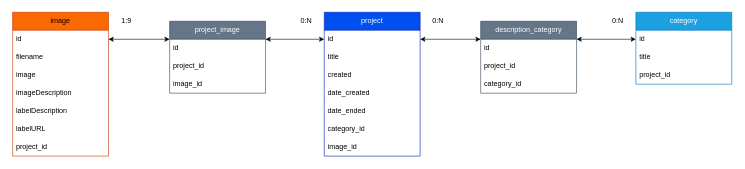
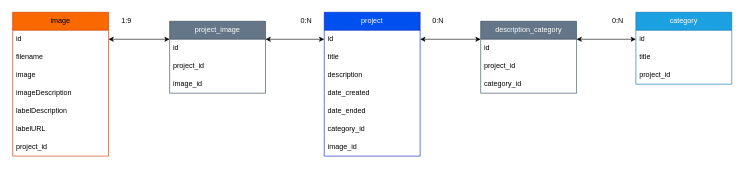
- <mxCell id="5" value="created" style="text;strokeColor=none;fillColor=none;align=left;verticalAlign=middle;spacingLeft=4;spacingRight=4;overflow=hidden;points=[[0,0.5],[1,0.5]];portConstraint=eastwest;rotatable=0;whiteSpace=wrap;html=1;" vertex="1" parent="2"><mxGeometry y="90" width="160" height="30" as="geometry" /></mxCell>
+ <mxCell id="5" value="description" style="text;strokeColor=none;fillColor=none;align=left;verticalAlign=middle;spacingLeft=4;spacingRight=4;overflow=hidden;points=[[0,0.5],[1,0.5]];portConstraint=eastwest;rotatable=0;whiteSpace=wrap;html=1;" vertex="1" parent="2"><mxGeometry y="90" width="160" height="30" as="geometry" /></mxCell>
